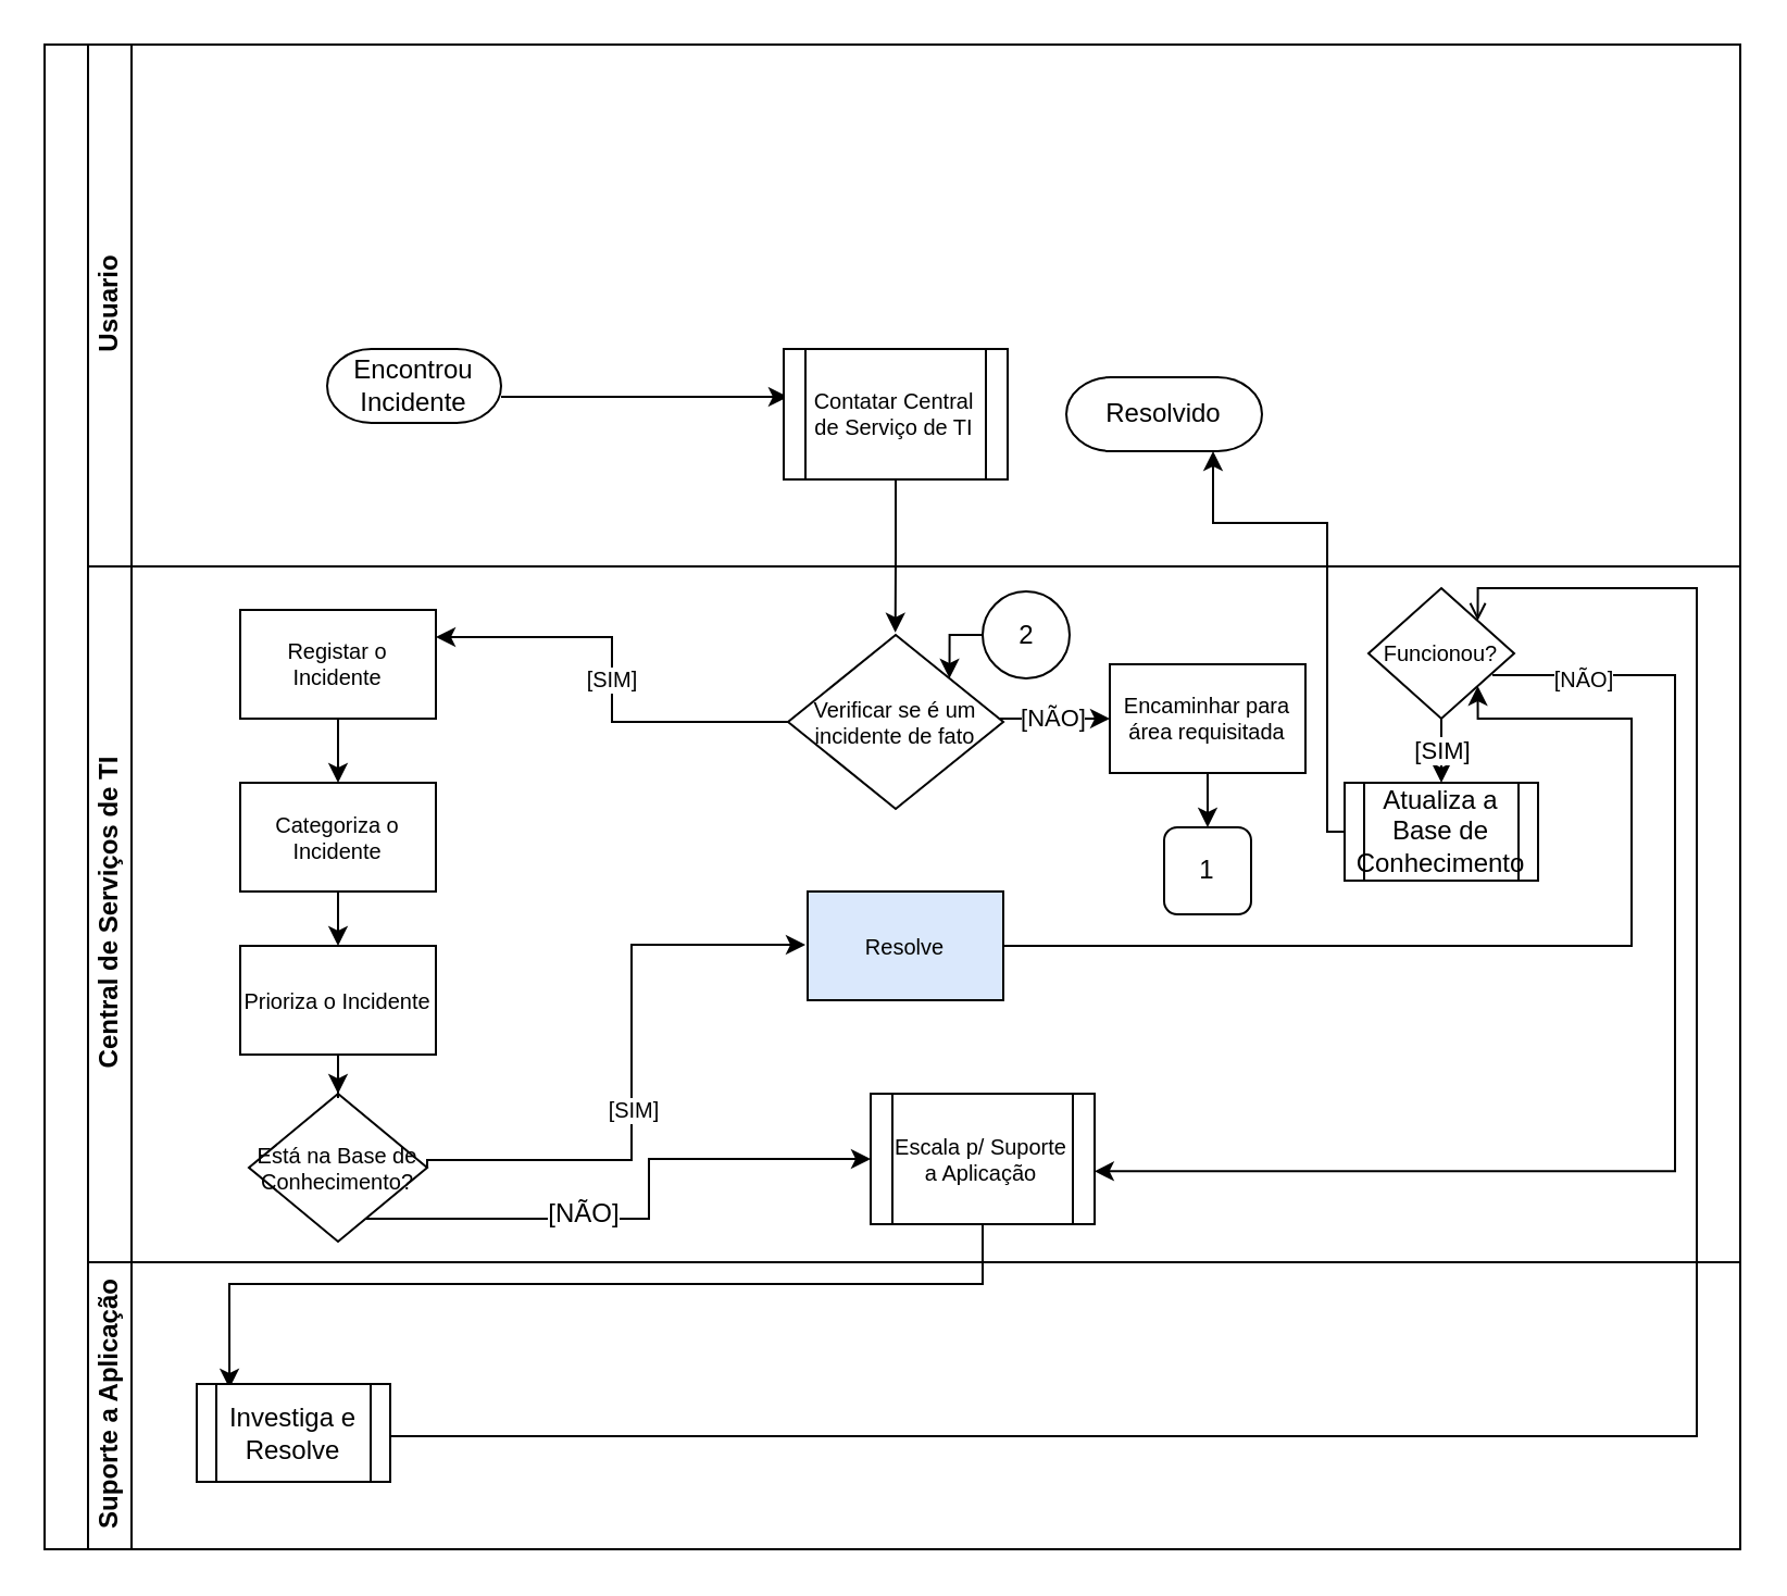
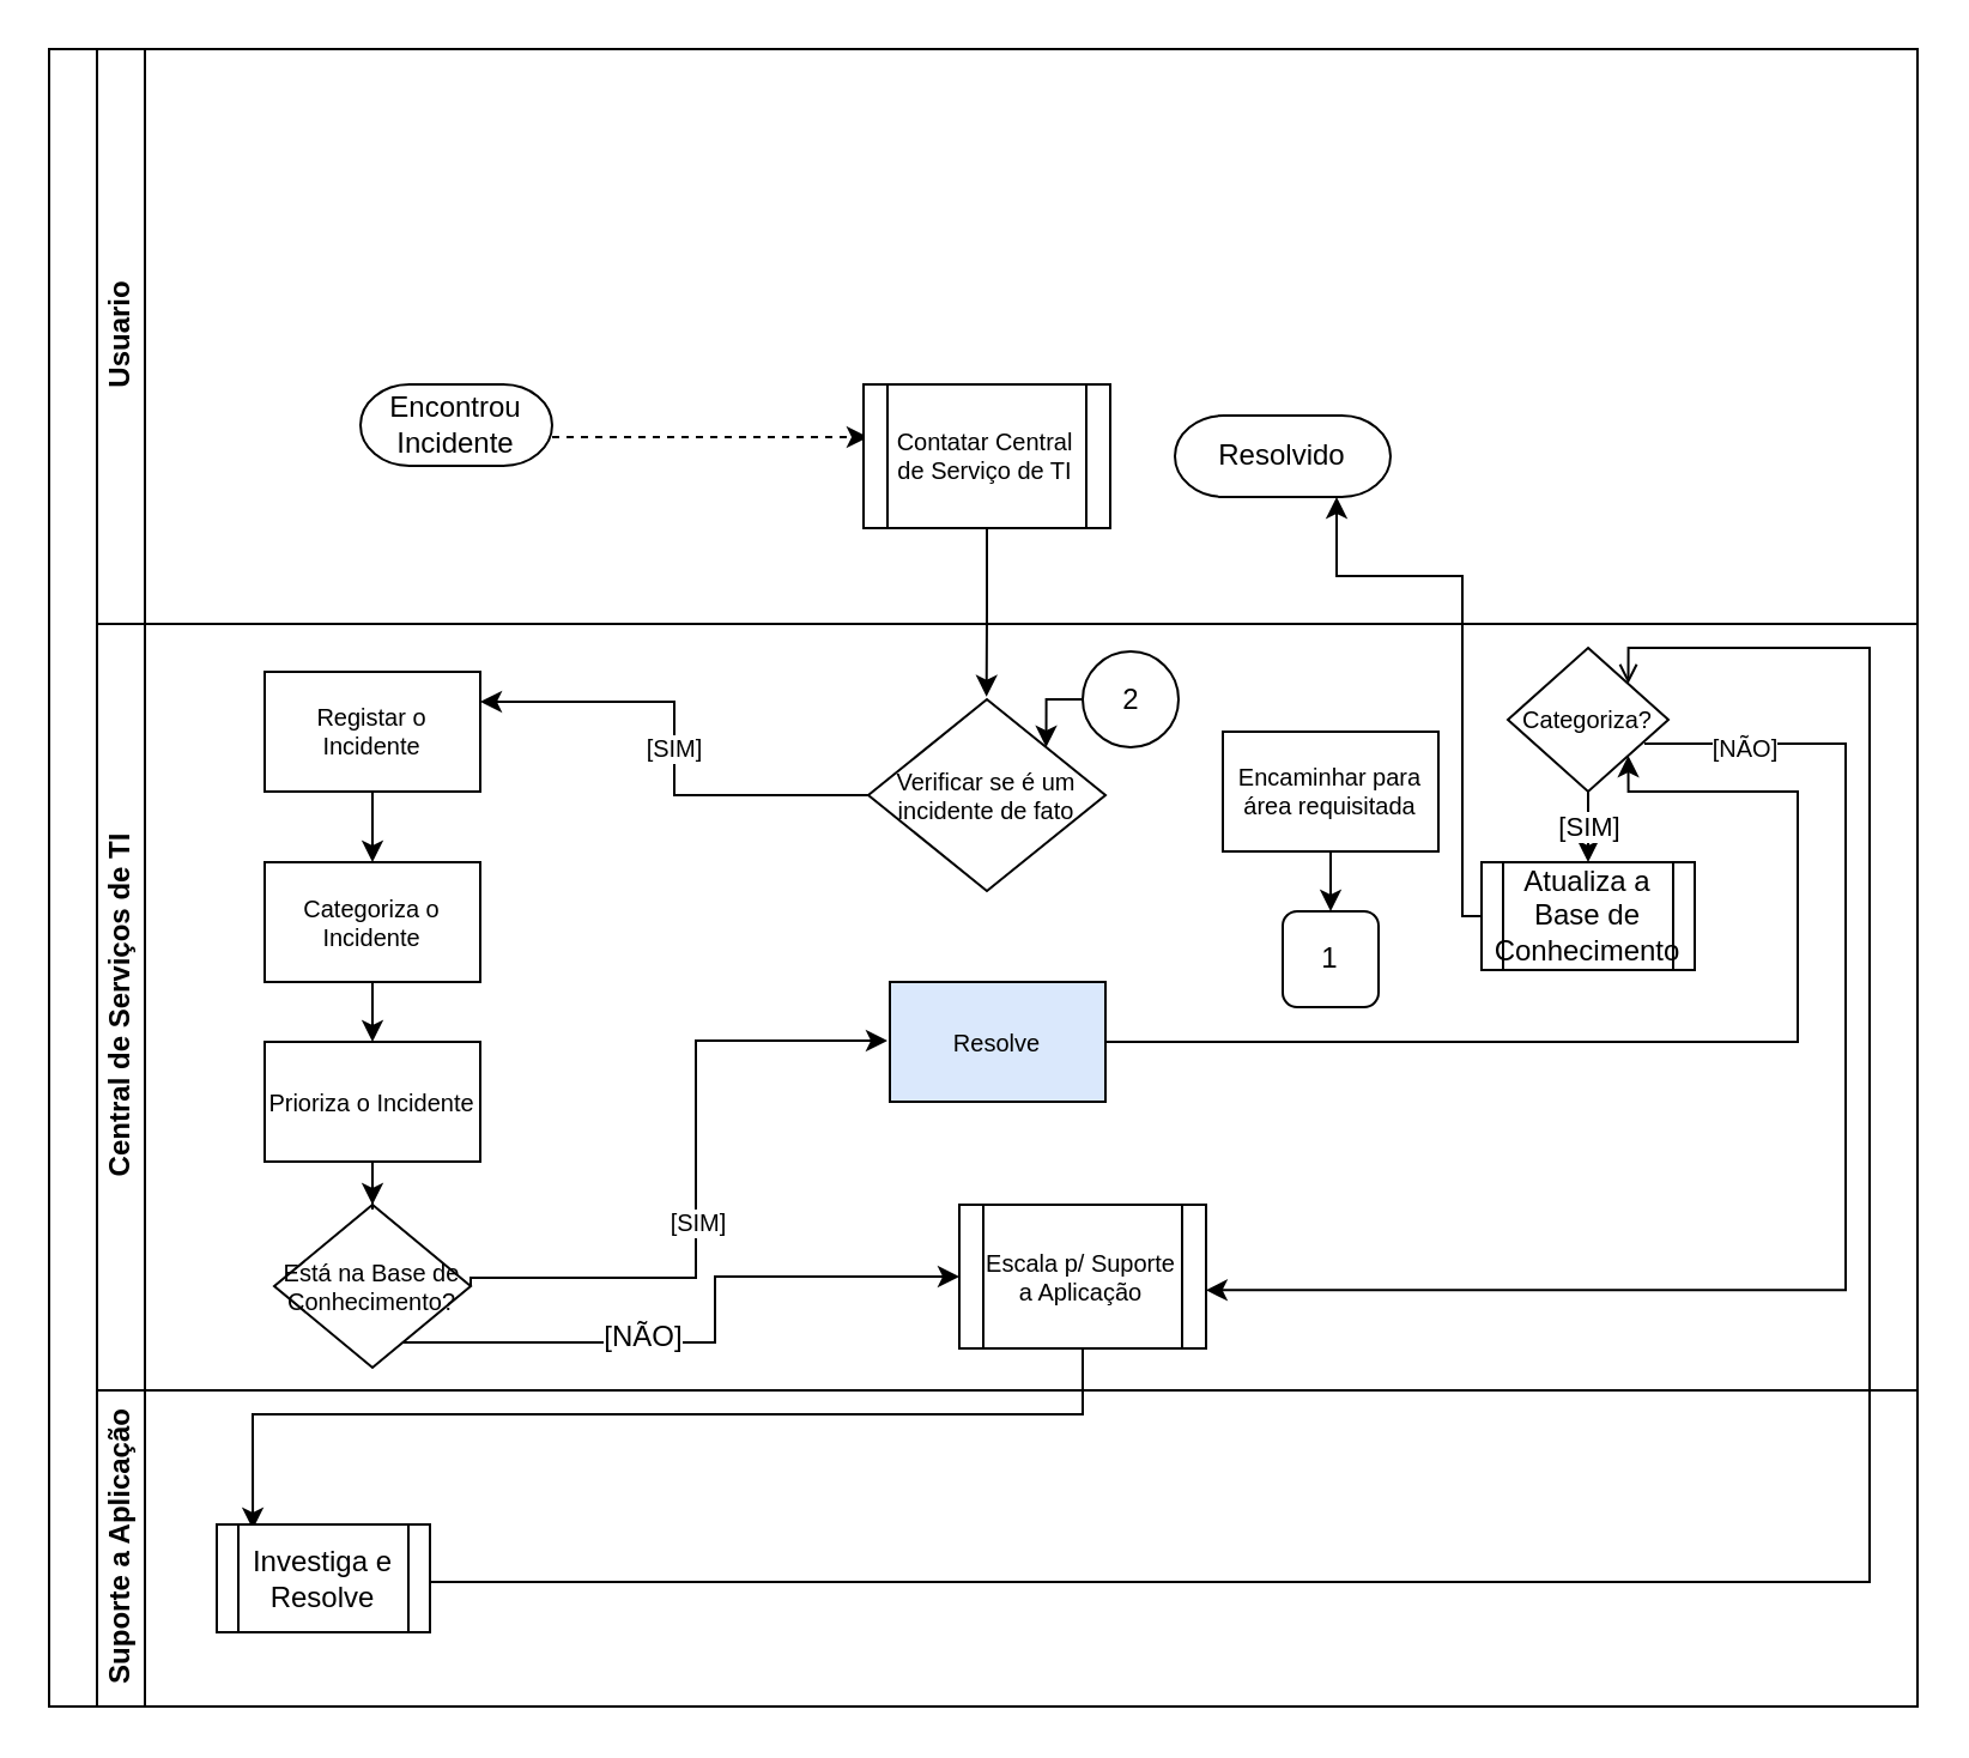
- <mxCell id="7" style="edgeStyle=orthogonalEdgeStyle;rounded=0;orthogonalLoop=1;jettySize=auto;html=1;entryX=0.019;entryY=0.367;entryDx=0;entryDy=0;entryPerimeter=0;" parent="6" source="8" target="10" edge="1"><mxGeometry relative="1" as="geometry"><Array as="points"><mxPoint x="240" y="162" /><mxPoint x="240" y="162" /></Array></mxGeometry></mxCell>
+ <mxCell id="7" style="edgeStyle=orthogonalEdgeStyle;rounded=0;orthogonalLoop=1;jettySize=auto;html=1;entryX=0.019;entryY=0.367;entryDx=0;entryDy=0;entryPerimeter=0;dashed=1;" parent="6" source="8" target="10" edge="1"><mxGeometry relative="1" as="geometry"><Array as="points"><mxPoint x="240" y="162" /><mxPoint x="240" y="162" /></Array></mxGeometry></mxCell>
- <mxCell id="30" value="Funcionou?" style="rhombus;whiteSpace=wrap;html=1;strokeWidth=1;fontSize=10;" parent="11" vertex="1"><mxGeometry x="589" y="10" width="67" height="60" as="geometry" /></mxCell>
+ <mxCell id="30" value="Categoriza?" style="rhombus;whiteSpace=wrap;html=1;strokeWidth=1;fontSize=10;" parent="11" vertex="1"><mxGeometry x="589" y="10" width="67" height="60" as="geometry" /></mxCell>
- <mxCell id="12" value="[NÃO]" style="edgeStyle=orthogonalEdgeStyle;rounded=0;orthogonalLoop=1;jettySize=auto;html=1;entryX=0;entryY=0.5;entryDx=0;entryDy=0;" parent="11" source="13" target="15" edge="1"><mxGeometry relative="1" as="geometry"><Array as="points"><mxPoint x="420" y="70" /><mxPoint x="420" y="70" /></Array></mxGeometry></mxCell>
